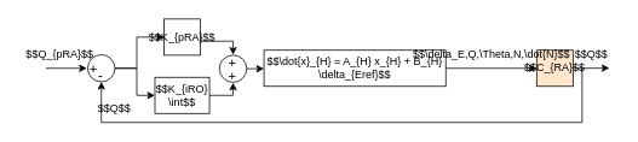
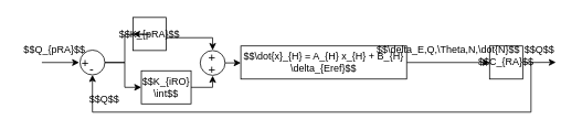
- <mxCell id="5" value="$$K_{pRA}$$" style="whiteSpace=wrap;html=1;" parent="1" vertex="1"><mxGeometry x="180" y="20.5" width="40" height="40" as="geometry" /></mxCell>
+ <mxCell id="5" value="$$K_{pRA}$$" style="whiteSpace=wrap;html=1;" parent="1" vertex="1"><mxGeometry x="160" y="20.5" width="40" height="40" as="geometry" /></mxCell>
- <mxCell id="12" value="$$C_{RA}$$" style="whiteSpace=wrap;html=1;fillColor=#ffe6cc;" parent="1" vertex="1"><mxGeometry x="590" y="55" width="40" height="40" as="geometry" /></mxCell>
+ <mxCell id="12" value="$$C_{RA}$$" style="whiteSpace=wrap;html=1;" parent="1" vertex="1"><mxGeometry x="590" y="55" width="40" height="40" as="geometry" /></mxCell>
